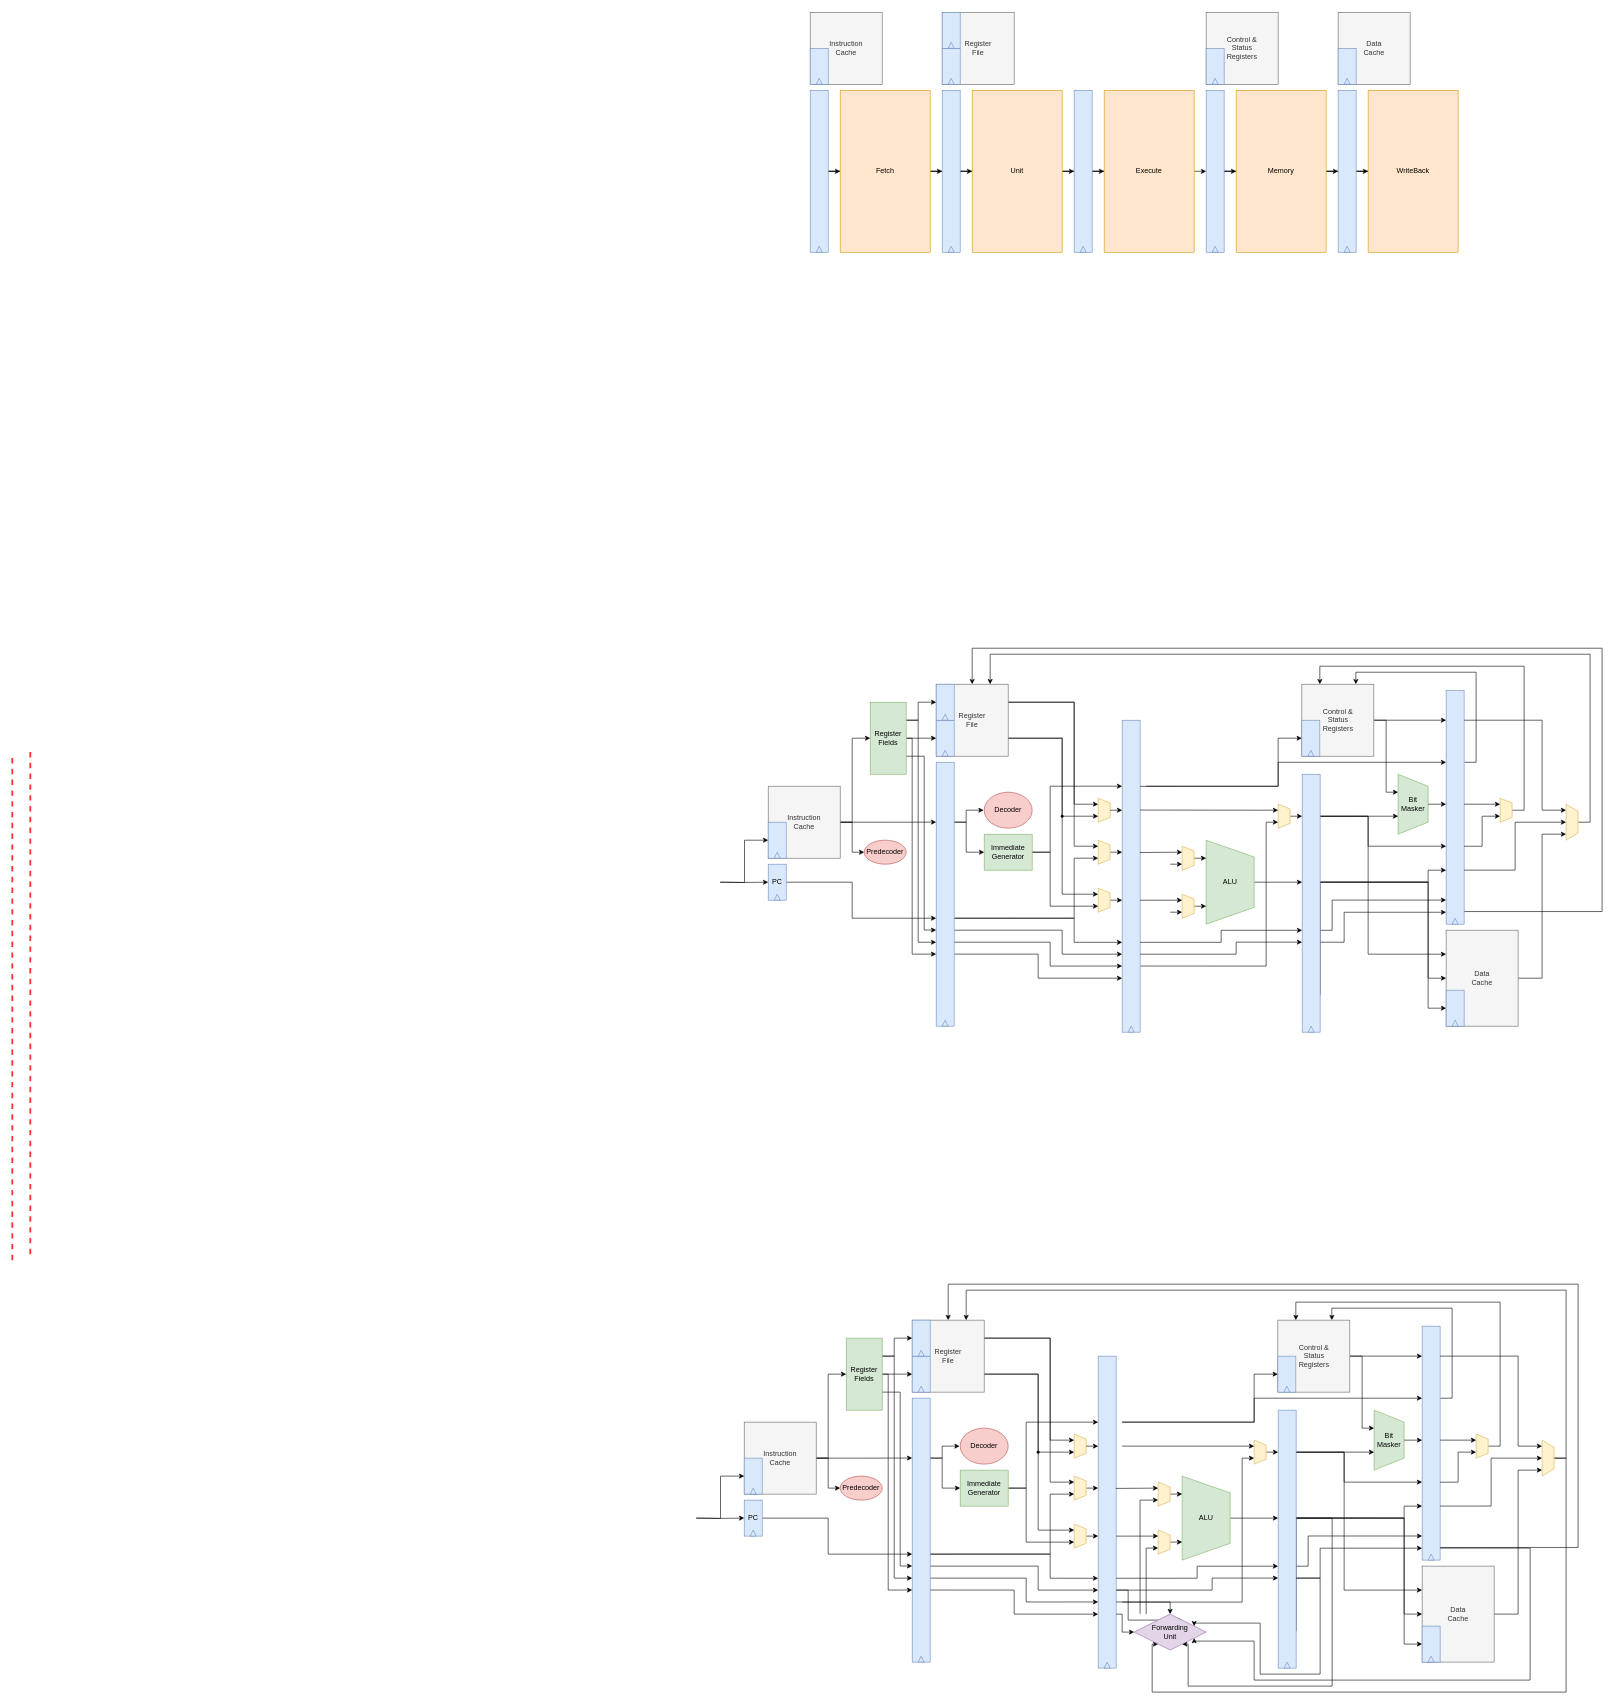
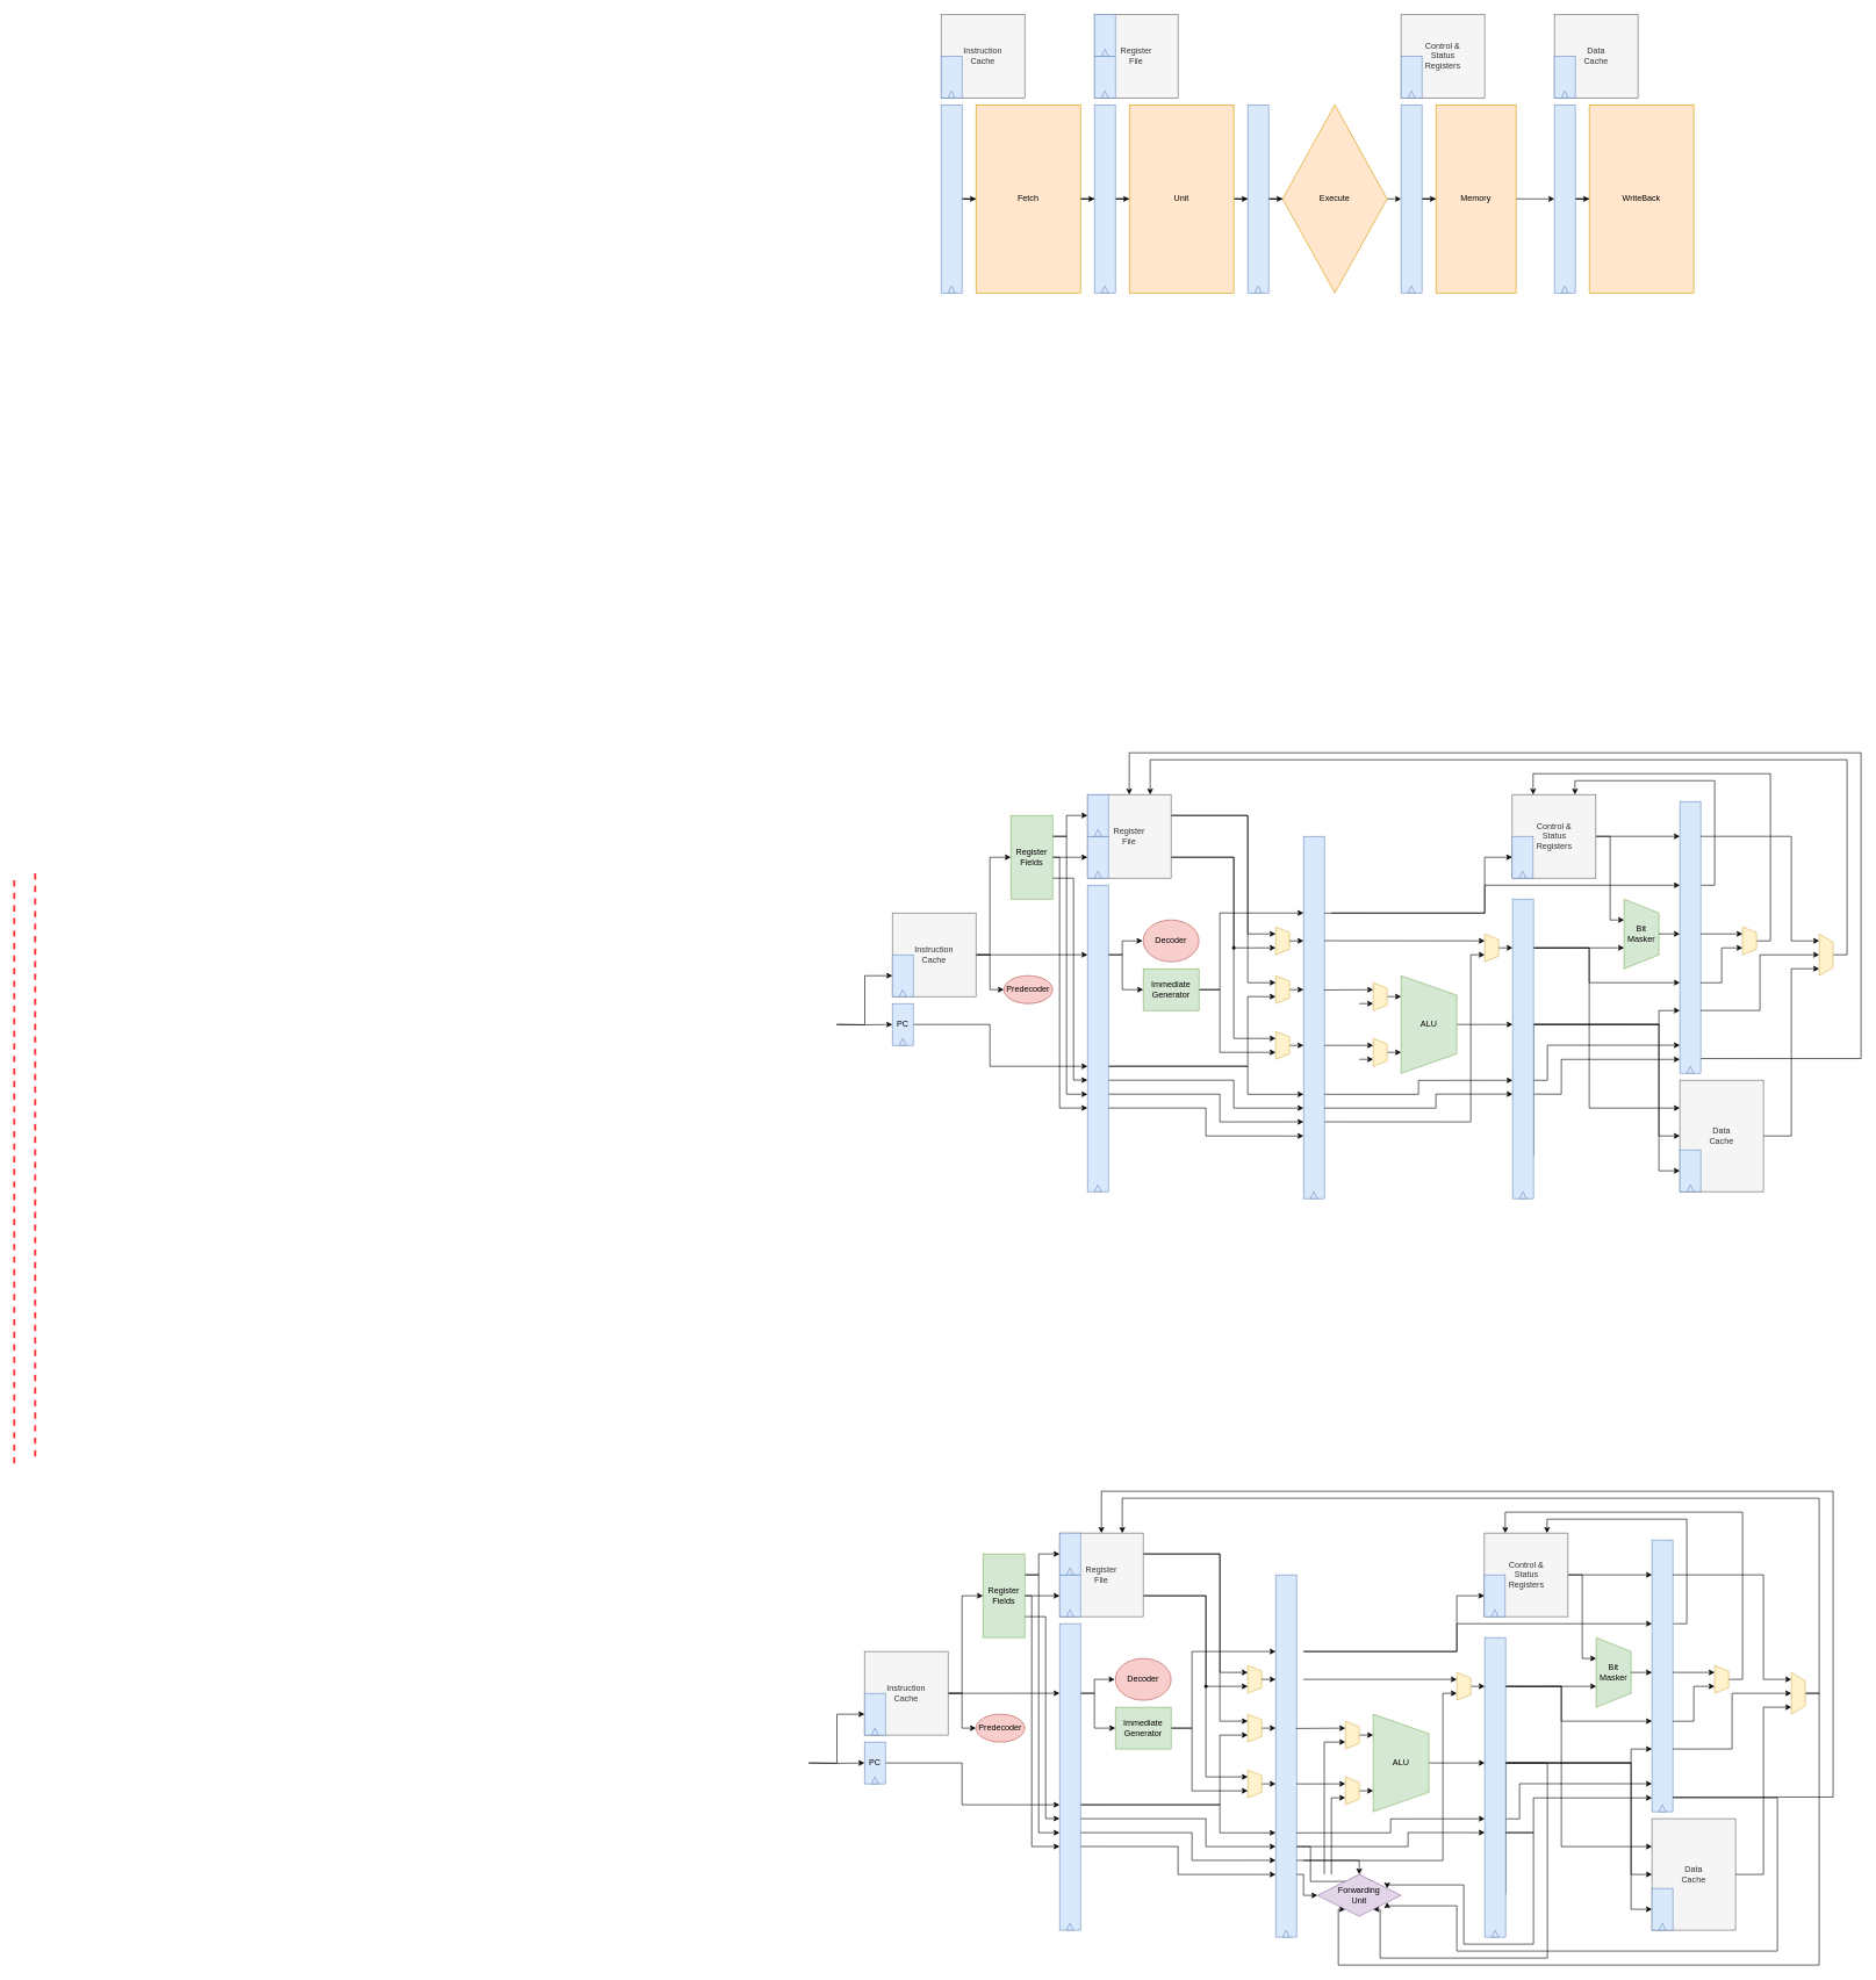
- <mxCell id="240" value="Execute" style="rounded=0;whiteSpace=wrap;html=1;fillColor=#ffe6cc;strokeColor=#d79b00;" vertex="1" parent="1"><mxGeometry x="1840" y="150" width="150" height="270" as="geometry" /></mxCell>
+ <mxCell id="240" value="Execute" style="rhombus;whiteSpace=wrap;html=1;fillColor=#ffe6cc;strokeColor=#d79b00;" vertex="1" parent="1"><mxGeometry x="1840" y="150" width="150" height="270" as="geometry" /></mxCell>
- <mxCell id="245" value="Memory" style="rounded=0;whiteSpace=wrap;html=1;fillColor=#ffe6cc;strokeColor=#d79b00;" vertex="1" parent="1"><mxGeometry x="2060" y="150" width="150" height="270" as="geometry" /></mxCell>
+ <mxCell id="245" value="Memory" style="rounded=0;whiteSpace=wrap;html=1;fillColor=#ffe6cc;strokeColor=#d79b00;" vertex="1" parent="1"><mxGeometry x="2060" y="150" width="115" height="270" as="geometry" /></mxCell>
